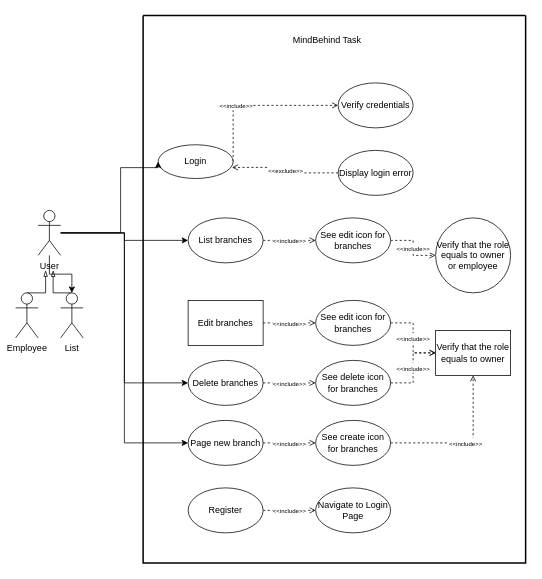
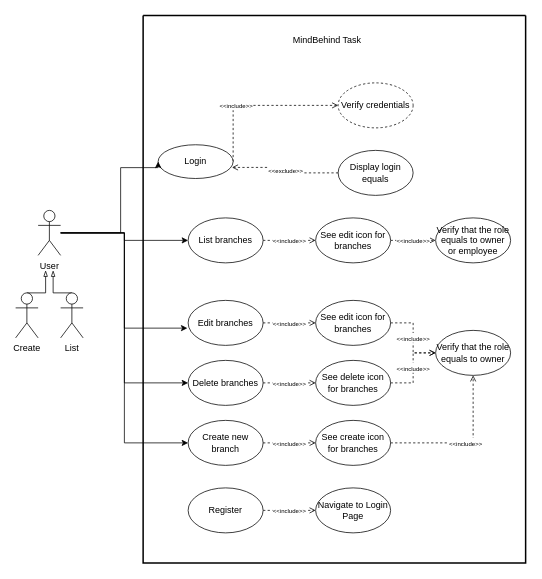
- <mxCell id="29" value="Verify credentials" style="ellipse;whiteSpace=wrap;html=1;" parent="16" vertex="1"><mxGeometry x="260" y="90" width="100" height="60" as="geometry" /></mxCell>
+ <mxCell id="29" value="Verify credentials" style="ellipse;whiteSpace=wrap;html=1;dashed=1;" parent="16" vertex="1"><mxGeometry x="260" y="90" width="100" height="60" as="geometry" /></mxCell>
- <mxCell id="20" value="Display login error" style="ellipse;whiteSpace=wrap;html=1;" parent="16" vertex="1"><mxGeometry x="260" y="180" width="100" height="60" as="geometry" /></mxCell>
+ <mxCell id="20" value="Display login equals" style="ellipse;whiteSpace=wrap;html=1;" parent="16" vertex="1"><mxGeometry x="260" y="180" width="100" height="60" as="geometry" /></mxCell>
- <mxCell id="32" value="Verify that the role equals to owner or employee" style="ellipse;whiteSpace=wrap;html=1;" vertex="1" parent="16"><mxGeometry x="390" y="270" width="100" height="100" as="geometry" /></mxCell>
+ <mxCell id="32" value="Verify that the role equals to owner or employee" style="ellipse;whiteSpace=wrap;html=1;" vertex="1" parent="16"><mxGeometry x="390" y="270" width="100" height="60" as="geometry" /></mxCell>
- <mxCell id="11" style="edgeStyle=orthogonalEdgeStyle;rounded=0;orthogonalLoop=1;jettySize=auto;html=1;" edge="1" parent="1" source="14" target="5"><mxGeometry relative="1" as="geometry" /></mxCell>
+ <mxCell id="11" style="edgeStyle=orthogonalEdgeStyle;rounded=0;orthogonalLoop=1;jettySize=auto;html=1;entryX=-0.01;entryY=0.617;entryDx=0;entryDy=0;entryPerimeter=0;" edge="1" parent="1" source="14" target="21"><mxGeometry relative="1" as="geometry" /></mxCell>
- <mxCell id="21" value="Edit branches" style="whiteSpace=wrap;html=1;rounded=0;" parent="16" vertex="1"><mxGeometry x="60" y="380" width="100" height="60" as="geometry" /></mxCell>
+ <mxCell id="21" value="Edit branches" style="ellipse;whiteSpace=wrap;html=1;" parent="16" vertex="1"><mxGeometry x="60" y="380" width="100" height="60" as="geometry" /></mxCell>
- <mxCell id="3" value="Employee" style="shape=umlActor;verticalLabelPosition=bottom;verticalAlign=top;html=1;outlineConnect=0;" parent="1" vertex="1"><mxGeometry x="20" y="390" width="30" height="60" as="geometry" /></mxCell>
+ <mxCell id="3" value="Create" style="shape=umlActor;verticalLabelPosition=bottom;verticalAlign=top;html=1;outlineConnect=0;" parent="1" vertex="1"><mxGeometry x="20" y="390" width="30" height="60" as="geometry" /></mxCell>
- <mxCell id="17" value="Verify that the role equals to owner" style="whiteSpace=wrap;html=1;rounded=0;" parent="16" vertex="1"><mxGeometry x="390" y="420" width="100" height="60" as="geometry" /></mxCell>
+ <mxCell id="17" value="Verify that the role equals to owner" style="ellipse;whiteSpace=wrap;html=1;" parent="16" vertex="1"><mxGeometry x="390" y="420" width="100" height="60" as="geometry" /></mxCell>
- <mxCell id="36" value="Page new branch" style="ellipse;whiteSpace=wrap;html=1;" vertex="1" parent="16"><mxGeometry x="60" y="540" width="100" height="60" as="geometry" /></mxCell>
+ <mxCell id="36" value="Create new branch" style="ellipse;whiteSpace=wrap;html=1;" vertex="1" parent="16"><mxGeometry x="60" y="540" width="100" height="60" as="geometry" /></mxCell>
